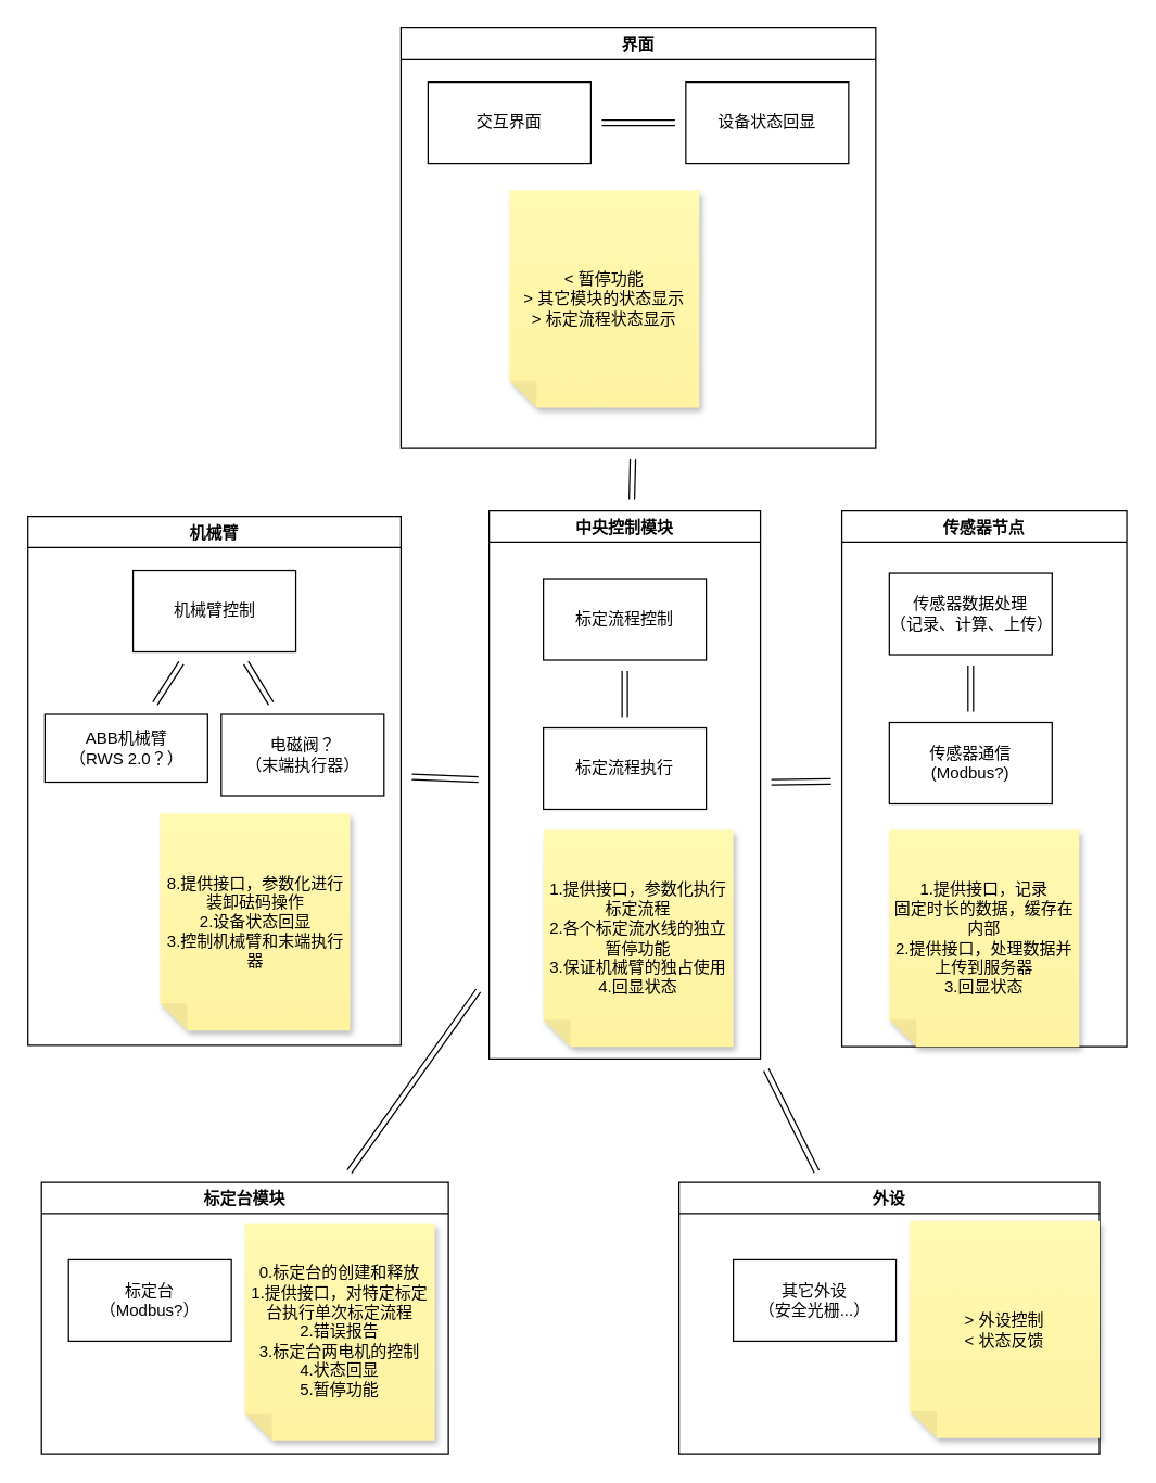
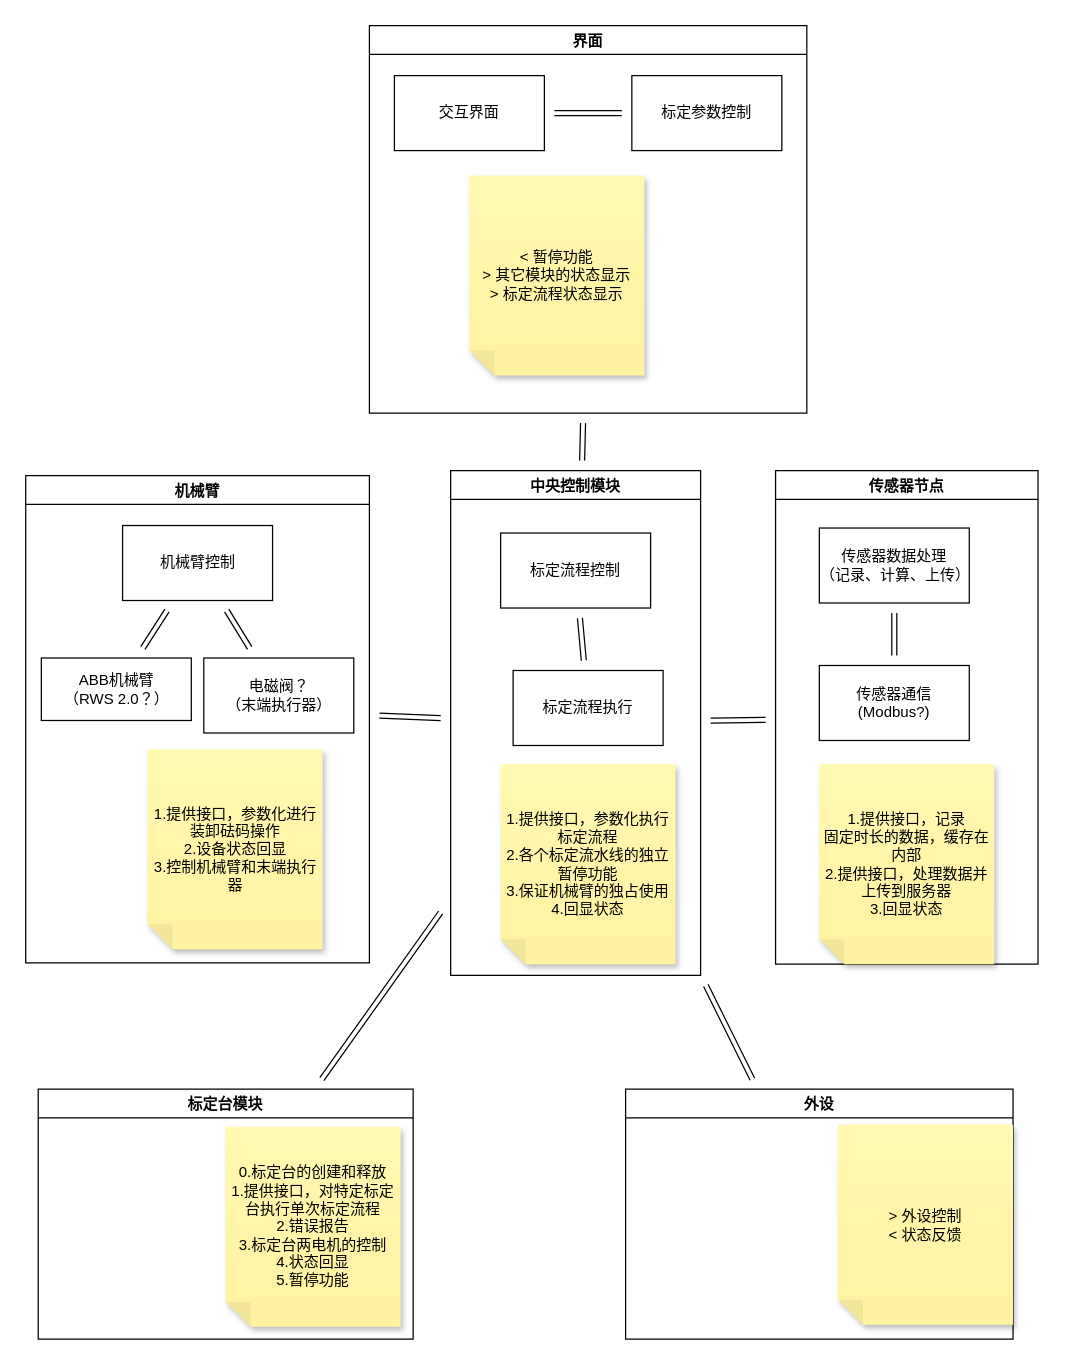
- <mxCell id="3" value="设备状态回显" style="rounded=0;whiteSpace=wrap;html=1;" parent="2" vertex="1"><mxGeometry x="210" y="40" width="120" height="60" as="geometry" /></mxCell>
+ <mxCell id="3" value="标定参数控制" style="rounded=0;whiteSpace=wrap;html=1;" parent="2" vertex="1"><mxGeometry x="210" y="40" width="120" height="60" as="geometry" /></mxCell>
- <mxCell id="16" value="标定流程执行" style="rounded=0;whiteSpace=wrap;html=1;" parent="14" vertex="1"><mxGeometry x="40" y="160" width="120" height="60" as="geometry" /></mxCell>
+ <mxCell id="16" value="标定流程执行" style="rounded=0;whiteSpace=wrap;html=1;" parent="14" vertex="1"><mxGeometry x="50" y="160" width="120" height="60" as="geometry" /></mxCell>
- <mxCell id="13" value="8.提供接口，参数化进行装卸砝码操作&lt;br&gt;2.设备状态回显&lt;br&gt;3.控制机械臂和末端执行器" style="shape=note;whiteSpace=wrap;html=1;backgroundOutline=1;fontColor=#000000;darkOpacity=0.05;fillColor=#FFF9B2;strokeColor=none;fillStyle=solid;direction=west;gradientDirection=north;gradientColor=#FFF2A1;shadow=1;size=20;pointerEvents=1;autosize=0;" vertex="1" parent="7"><mxGeometry x="97.5" y="219" width="140" height="160" as="geometry" /></mxCell>
+ <mxCell id="13" value="1.提供接口，参数化进行装卸砝码操作&lt;br&gt;2.设备状态回显&lt;br&gt;3.控制机械臂和末端执行器" style="shape=note;whiteSpace=wrap;html=1;backgroundOutline=1;fontColor=#000000;darkOpacity=0.05;fillColor=#FFF9B2;strokeColor=none;fillStyle=solid;direction=west;gradientDirection=north;gradientColor=#FFF2A1;shadow=1;size=20;pointerEvents=1;autosize=0;" vertex="1" parent="7"><mxGeometry x="97.5" y="219" width="140" height="160" as="geometry" /></mxCell>
- <mxCell id="25" value="标定台&lt;br&gt;（Modbus?）" style="rounded=0;whiteSpace=wrap;html=1;" parent="24" vertex="1"><mxGeometry x="20" y="57" width="120" height="60" as="geometry" /></mxCell>
- <mxCell id="28" value="其它外设&lt;br&gt;（安全光栅...）" style="rounded=0;whiteSpace=wrap;html=1;" parent="27" vertex="1"><mxGeometry x="40" y="57" width="120" height="60" as="geometry" /></mxCell>
